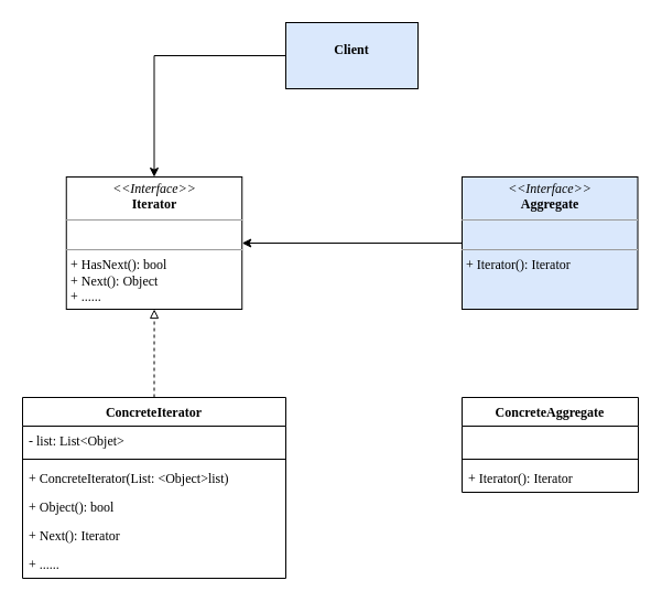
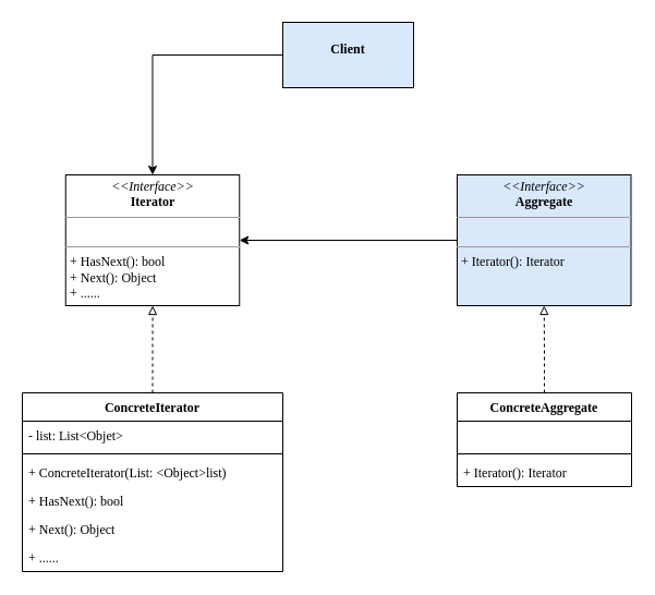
+ <mxCell id="15" style="rounded=0;orthogonalLoop=1;jettySize=auto;html=1;fontFamily=Times New Roman;entryX=0.5;entryY=1;entryDx=0;entryDy=0;exitX=0.5;exitY=0;exitDx=0;exitDy=0;endArrow=block;endFill=0;dashed=1;edgeStyle=orthogonalEdgeStyle;" edge="1" parent="1" source="11" target="17"><mxGeometry relative="1" as="geometry"><mxPoint x="209" y="311" as="sourcePoint" /><mxPoint x="350" y="311" as="targetPoint" /></mxGeometry></mxCell>
- <mxCell id="8" value="+ Object(): bool&#10;" style="text;strokeColor=none;fillColor=none;align=left;verticalAlign=top;spacingLeft=4;spacingRight=4;overflow=hidden;rotatable=0;points=[[0,0.5],[1,0.5]];portConstraint=eastwest;fontFamily=Times New Roman;" vertex="1" parent="4"><mxGeometry y="86" width="239" height="26" as="geometry" /></mxCell>
+ <mxCell id="8" value="+ HasNext(): bool&#10;" style="text;strokeColor=none;fillColor=none;align=left;verticalAlign=top;spacingLeft=4;spacingRight=4;overflow=hidden;rotatable=0;points=[[0,0.5],[1,0.5]];portConstraint=eastwest;fontFamily=Times New Roman;" vertex="1" parent="4"><mxGeometry y="86" width="239" height="26" as="geometry" /></mxCell>
- <mxCell id="9" value="+ Next(): Iterator&#10;" style="text;strokeColor=none;fillColor=none;align=left;verticalAlign=top;spacingLeft=4;spacingRight=4;overflow=hidden;rotatable=0;points=[[0,0.5],[1,0.5]];portConstraint=eastwest;fontFamily=Times New Roman;" vertex="1" parent="4"><mxGeometry y="112" width="239" height="26" as="geometry" /></mxCell>
+ <mxCell id="9" value="+ Next(): Object&#10;" style="text;strokeColor=none;fillColor=none;align=left;verticalAlign=top;spacingLeft=4;spacingRight=4;overflow=hidden;rotatable=0;points=[[0,0.5],[1,0.5]];portConstraint=eastwest;fontFamily=Times New Roman;" vertex="1" parent="4"><mxGeometry y="112" width="239" height="26" as="geometry" /></mxCell>
